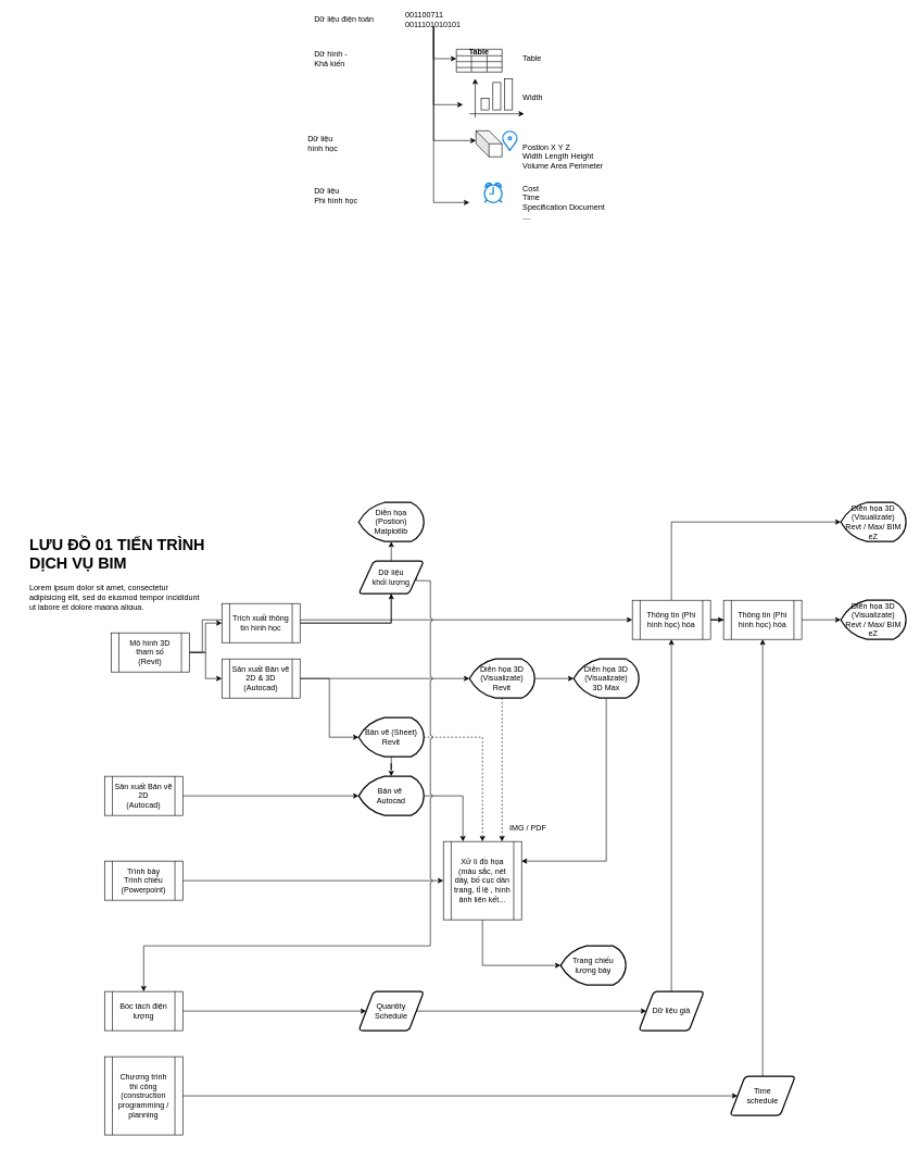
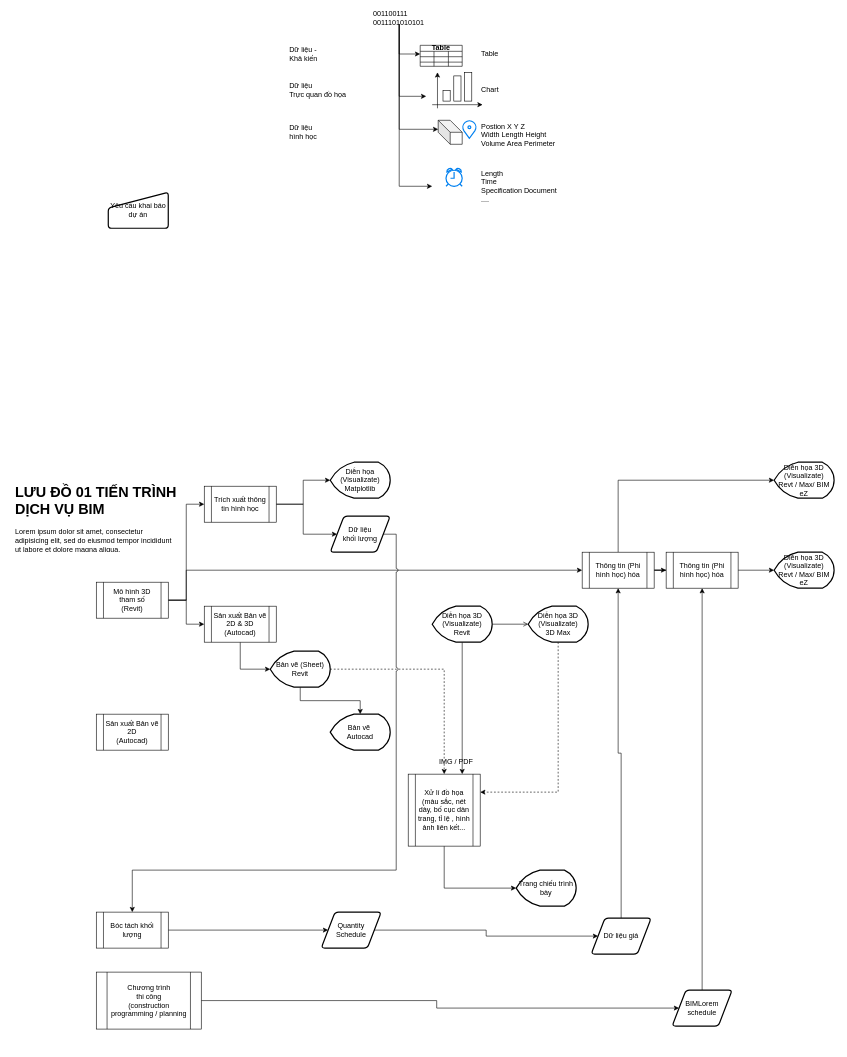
- <mxCell id="52" value="Dữ liệu điện toán" style="text;html=1;strokeColor=none;fillColor=none;align=left;verticalAlign=middle;whiteSpace=wrap;rounded=0;fontColor=#000000;" vertex="1" parent="1"><mxGeometry x="480" y="20" width="140" height="20" as="geometry" /></mxCell>
- <mxCell id="57" value="001100711&lt;br&gt;0011101010101" style="text;html=1;strokeColor=none;fillColor=none;align=left;verticalAlign=middle;whiteSpace=wrap;rounded=0;fontColor=#000000;" vertex="1" parent="1"><mxGeometry x="620" y="20" width="90" height="20" as="geometry" /></mxCell>
+ <mxCell id="57" value="001100111&lt;br&gt;0011101010101" style="text;html=1;strokeColor=none;fillColor=none;align=left;verticalAlign=middle;whiteSpace=wrap;rounded=0;fontColor=#000000;" vertex="1" parent="1"><mxGeometry x="620" y="20" width="90" height="20" as="geometry" /></mxCell>
- <mxCell id="70" value="Dữ hình - &lt;br&gt;Khả kiến" style="text;html=1;strokeColor=none;fillColor=none;align=left;verticalAlign=middle;whiteSpace=wrap;rounded=0;fontColor=#000000;" vertex="1" parent="1"><mxGeometry x="480" y="80" width="90" height="20" as="geometry" /></mxCell>
+ <mxCell id="70" value="Dữ liệu - &lt;br&gt;Khả kiến" style="text;html=1;strokeColor=none;fillColor=none;align=left;verticalAlign=middle;whiteSpace=wrap;rounded=0;fontColor=#000000;" vertex="1" parent="1"><mxGeometry x="480" y="80" width="90" height="20" as="geometry" /></mxCell>
+ <mxCell id="58" value="Dữ liệu&lt;br&gt;Trực quan đồ họa" style="text;html=1;strokeColor=none;fillColor=none;align=left;verticalAlign=middle;whiteSpace=wrap;rounded=0;fontColor=#000000;" vertex="1" parent="1"><mxGeometry x="480" y="130" width="140" height="40" as="geometry" /></mxCell>
- <mxCell id="72" value="Width" style="text;html=1;strokeColor=none;fillColor=none;align=left;verticalAlign=middle;whiteSpace=wrap;rounded=0;fontColor=#000000;" vertex="1" parent="1"><mxGeometry x="800" y="130" width="140" height="40" as="geometry" /></mxCell>
+ <mxCell id="72" value="Chart" style="text;html=1;strokeColor=none;fillColor=none;align=left;verticalAlign=middle;whiteSpace=wrap;rounded=0;fontColor=#000000;" vertex="1" parent="1"><mxGeometry x="800" y="130" width="140" height="40" as="geometry" /></mxCell>
- <mxCell id="59" value="Dữ liệu &lt;br&gt;hình học" style="text;html=1;strokeColor=none;fillColor=none;align=left;verticalAlign=middle;whiteSpace=wrap;rounded=0;fontColor=#000000;" vertex="1" parent="1"><mxGeometry x="470" y="210" width="90" height="20" as="geometry" /></mxCell>
+ <mxCell id="59" value="Dữ liệu &lt;br&gt;hình học" style="text;html=1;strokeColor=none;fillColor=none;align=left;verticalAlign=middle;whiteSpace=wrap;rounded=0;fontColor=#000000;" vertex="1" parent="1"><mxGeometry x="480" y="210" width="90" height="20" as="geometry" /></mxCell>
- <mxCell id="68" value="Postion X Y Z&lt;br&gt;Width Length Height&lt;br&gt;Volume Area Perimeter" style="text;html=1;strokeColor=none;fillColor=none;align=left;verticalAlign=middle;whiteSpace=wrap;rounded=0;fontColor=#000000;" vertex="1" parent="1"><mxGeometry x="800" y="220" width="140" height="40" as="geometry" /></mxCell>
+ <mxCell id="68" value="Postion X Y Z&lt;br&gt;Width Length Height&lt;br&gt;Volume Area Perimeter" style="text;html=1;strokeColor=none;fillColor=none;align=left;verticalAlign=middle;whiteSpace=wrap;rounded=0;fontColor=#000000;" vertex="1" parent="1"><mxGeometry x="800" y="205" width="140" height="40" as="geometry" /></mxCell>
- <mxCell id="67" value="Dữ liệu &lt;br&gt;Phi hình học" style="text;html=1;strokeColor=none;fillColor=none;align=left;verticalAlign=middle;whiteSpace=wrap;rounded=0;fontColor=#000000;" vertex="1" parent="1"><mxGeometry x="480" y="290" width="90" height="20" as="geometry" /></mxCell>
- <mxCell id="71" value="Cost&lt;br&gt;Time&lt;br&gt;Specification Document&lt;br&gt;...." style="text;html=1;strokeColor=none;fillColor=none;align=left;verticalAlign=middle;whiteSpace=wrap;rounded=0;fontColor=#000000;" vertex="1" parent="1"><mxGeometry x="800" y="280" width="140" height="60" as="geometry" /></mxCell>
+ <mxCell id="71" value="Length&lt;br&gt;Time&lt;br&gt;Specification Document&lt;br&gt;...." style="text;html=1;strokeColor=none;fillColor=none;align=left;verticalAlign=middle;whiteSpace=wrap;rounded=0;fontColor=#000000;" vertex="1" parent="1"><mxGeometry x="800" y="280" width="140" height="60" as="geometry" /></mxCell>
+ <mxCell id="50" value="Yêu cầu khai báo dự án" style="html=1;strokeWidth=2;shape=manualInput;whiteSpace=wrap;rounded=1;size=26;arcSize=11;fontColor=#000000;" vertex="1" parent="1"><mxGeometry x="180" y="320" width="100" height="60" as="geometry" /></mxCell>
- <mxCell id="17" value="Diễn họa (Postion)&lt;br&gt;Matplotlib" style="strokeWidth=2;html=1;shape=mxgraph.flowchart.display;whiteSpace=wrap;" vertex="1" parent="1"><mxGeometry x="550" y="770" width="100" height="60" as="geometry" /></mxCell>
+ <mxCell id="17" value="Diễn họa (Visualizate)&lt;br&gt;Matplotlib" style="strokeWidth=2;html=1;shape=mxgraph.flowchart.display;whiteSpace=wrap;" vertex="1" parent="1"><mxGeometry x="550" y="770" width="100" height="60" as="geometry" /></mxCell>
- <mxCell id="49" value="&lt;h1&gt;LƯU ĐỒ 01 TIẾN TRÌNH DỊCH VỤ BIM&lt;/h1&gt;&lt;p&gt;Lorem ipsum dolor sit amet, consectetur adipisicing elit, sed do eiusmod tempor incididunt ut labore et dolore magna aliqua.&lt;/p&gt;" style="text;html=1;strokeColor=none;fillColor=none;spacing=5;spacingTop=-20;whiteSpace=wrap;overflow=hidden;rounded=0;fontColor=#000000;" vertex="1" parent="1"><mxGeometry x="40" y="815" width="280" height="120" as="geometry" /></mxCell>
+ <mxCell id="49" value="&lt;h1&gt;LƯU ĐỒ 01 TIẾN TRÌNH DỊCH VỤ BIM&lt;/h1&gt;&lt;p&gt;Lorem ipsum dolor sit amet, consectetur adipisicing elit, sed do eiusmod tempor incididunt ut labore et dolore magna aliqua.&lt;/p&gt;" style="text;html=1;strokeColor=none;fillColor=none;spacing=5;spacingTop=-20;whiteSpace=wrap;overflow=hidden;rounded=0;fontColor=#000000;" vertex="1" parent="1"><mxGeometry x="20" y="800" width="280" height="120" as="geometry" /></mxCell>
- <mxCell id="34" value="Dữ liệu&lt;br&gt;khối lượng" style="shape=parallelogram;html=1;strokeWidth=2;perimeter=parallelogramPerimeter;whiteSpace=wrap;rounded=1;arcSize=12;size=0.23;" vertex="1" parent="1"><mxGeometry x="550" y="860" width="100" height="50" as="geometry" /></mxCell>
+ <mxCell id="34" value="Dữ liệu&lt;br&gt;khối lượng" style="shape=parallelogram;html=1;strokeWidth=2;perimeter=parallelogramPerimeter;whiteSpace=wrap;rounded=1;arcSize=12;size=0.23;" vertex="1" parent="1"><mxGeometry x="550" y="860" width="100" height="60" as="geometry" /></mxCell>
- <mxCell id="16" value="Trích xuất thông tin hình học" style="shape=process;whiteSpace=wrap;html=1;backgroundOutline=1;" vertex="1" parent="1"><mxGeometry x="340" y="925" width="120" height="60" as="geometry" /></mxCell>
+ <mxCell id="16" value="Trích xuất thông tin hình học" style="shape=process;whiteSpace=wrap;html=1;backgroundOutline=1;" vertex="1" parent="1"><mxGeometry x="340" y="810" width="120" height="60" as="geometry" /></mxCell>
- <mxCell id="5" value="Mô hình 3D &lt;br&gt;tham số&lt;br&gt;(Revit)" style="shape=process;whiteSpace=wrap;html=1;backgroundOutline=1;" vertex="1" parent="1"><mxGeometry x="170" y="970" width="120" height="60" as="geometry" /></mxCell>
+ <mxCell id="5" value="Mô hình 3D &lt;br&gt;tham số&lt;br&gt;(Revit)" style="shape=process;whiteSpace=wrap;html=1;backgroundOutline=1;" vertex="1" parent="1"><mxGeometry x="160" y="970" width="120" height="60" as="geometry" /></mxCell>
- <mxCell id="8" style="edgeStyle=orthogonalEdgeStyle;rounded=0;orthogonalLoop=1;jettySize=auto;html=1;" edge="1" parent="1" source="10" target="20"><mxGeometry relative="1" as="geometry" /></mxCell>
- <mxCell id="18" style="edgeStyle=orthogonalEdgeStyle;rounded=0;orthogonalLoop=1;jettySize=auto;html=1;" edge="1" parent="1" source="20" target="22"><mxGeometry relative="1" as="geometry" /></mxCell>
+ <mxCell id="18" style="edgeStyle=orthogonalEdgeStyle;rounded=0;orthogonalLoop=1;jettySize=auto;html=1;endArrow=open;" edge="1" parent="1" source="20" target="22"><mxGeometry relative="1" as="geometry" /></mxCell>
- <mxCell id="25" value="Bản vẽ (Sheet)&lt;br&gt;Revit" style="strokeWidth=2;html=1;shape=mxgraph.flowchart.display;whiteSpace=wrap;" vertex="1" parent="1"><mxGeometry x="550" y="1100" width="100" height="60" as="geometry" /></mxCell>
+ <mxCell id="25" value="Bản vẽ (Sheet)&lt;br&gt;Revit" style="strokeWidth=2;html=1;shape=mxgraph.flowchart.display;whiteSpace=wrap;" vertex="1" parent="1"><mxGeometry x="450" y="1085" width="100" height="60" as="geometry" /></mxCell>
- <mxCell id="19" style="edgeStyle=orthogonalEdgeStyle;rounded=0;orthogonalLoop=1;jettySize=auto;html=1;entryX=0.75;entryY=0;entryDx=0;entryDy=0;dashed=1;" edge="1" parent="1" source="20" target="31"><mxGeometry relative="1" as="geometry" /></mxCell>
+ <mxCell id="19" style="edgeStyle=orthogonalEdgeStyle;rounded=0;orthogonalLoop=1;jettySize=auto;html=1;entryX=0.75;entryY=0;entryDx=0;entryDy=0;" edge="1" parent="1" source="20" target="31"><mxGeometry relative="1" as="geometry" /></mxCell>
- <mxCell id="6" style="edgeStyle=orthogonalEdgeStyle;rounded=0;orthogonalLoop=1;jettySize=auto;html=1;entryX=0;entryY=0.5;entryDx=0;entryDy=0;entryPerimeter=0;" edge="1" parent="1" source="7" target="27"><mxGeometry relative="1" as="geometry" /></mxCell>
- <mxCell id="21" style="edgeStyle=orthogonalEdgeStyle;rounded=0;orthogonalLoop=1;jettySize=auto;html=1;entryX=1;entryY=0.25;entryDx=0;entryDy=0;exitX=0.5;exitY=1;exitDx=0;exitDy=0;exitPerimeter=0;" edge="1" parent="1" source="22" target="31"><mxGeometry relative="1" as="geometry" /></mxCell>
+ <mxCell id="21" style="edgeStyle=orthogonalEdgeStyle;rounded=0;orthogonalLoop=1;jettySize=auto;html=1;entryX=1;entryY=0.25;entryDx=0;entryDy=0;exitX=0.5;exitY=1;exitDx=0;exitDy=0;exitPerimeter=0;dashed=1;" edge="1" parent="1" source="22" target="31"><mxGeometry relative="1" as="geometry" /></mxCell>
- <mxCell id="32" value="IMG / PDF" style="text;html=1;strokeColor=none;fillColor=none;align=center;verticalAlign=middle;whiteSpace=wrap;rounded=0;" vertex="1" parent="1"><mxGeometry x="770" y="1260" width="80" height="20" as="geometry" /></mxCell>
+ <mxCell id="32" value="IMG / PDF" style="text;html=1;strokeColor=none;fillColor=none;align=center;verticalAlign=middle;whiteSpace=wrap;rounded=0;" vertex="1" parent="1"><mxGeometry x="720" y="1260" width="80" height="20" as="geometry" /></mxCell>
- <mxCell id="26" style="edgeStyle=orthogonalEdgeStyle;rounded=0;orthogonalLoop=1;jettySize=auto;html=1;entryX=0.25;entryY=0;entryDx=0;entryDy=0;" edge="1" parent="1" source="27" target="31"><mxGeometry relative="1" as="geometry" /></mxCell>
- <mxCell id="29" value="Trình bày&lt;br&gt;Trình chiếu&lt;br&gt;(Powerpoint)" style="shape=process;whiteSpace=wrap;html=1;backgroundOutline=1;" vertex="1" parent="1"><mxGeometry x="160" y="1320" width="120" height="60" as="geometry" /></mxCell>
- <mxCell id="28" style="edgeStyle=orthogonalEdgeStyle;rounded=0;orthogonalLoop=1;jettySize=auto;html=1;entryX=0;entryY=0.5;entryDx=0;entryDy=0;" edge="1" parent="1" source="29" target="31"><mxGeometry relative="1" as="geometry" /></mxCell>
- <mxCell id="35" value="Trang chiếu lượng bày" style="strokeWidth=2;html=1;shape=mxgraph.flowchart.display;whiteSpace=wrap;" vertex="1" parent="1"><mxGeometry x="860" y="1450" width="100" height="60" as="geometry" /></mxCell>
+ <mxCell id="35" value="Trang chiếu trình bày" style="strokeWidth=2;html=1;shape=mxgraph.flowchart.display;whiteSpace=wrap;" vertex="1" parent="1"><mxGeometry x="860" y="1450" width="100" height="60" as="geometry" /></mxCell>
- <mxCell id="37" value="Bóc tách điện lượng" style="shape=process;whiteSpace=wrap;html=1;backgroundOutline=1;" vertex="1" parent="1"><mxGeometry x="160" y="1520" width="120" height="60" as="geometry" /></mxCell>
+ <mxCell id="37" value="Bóc tách khối lượng" style="shape=process;whiteSpace=wrap;html=1;backgroundOutline=1;" vertex="1" parent="1"><mxGeometry x="160" y="1520" width="120" height="60" as="geometry" /></mxCell>
- <mxCell id="39" value="Quantity&lt;br&gt;Schedule" style="shape=parallelogram;html=1;strokeWidth=2;perimeter=parallelogramPerimeter;whiteSpace=wrap;rounded=1;arcSize=12;size=0.23;" vertex="1" parent="1"><mxGeometry x="550" y="1520" width="100" height="60" as="geometry" /></mxCell>
+ <mxCell id="39" value="Quantity&lt;br&gt;Schedule" style="shape=parallelogram;html=1;strokeWidth=2;perimeter=parallelogramPerimeter;whiteSpace=wrap;rounded=1;arcSize=12;size=0.23;" vertex="1" parent="1"><mxGeometry x="535" y="1520" width="100" height="60" as="geometry" /></mxCell>
- <mxCell id="41" value="Dữ liệu giá" style="shape=parallelogram;html=1;strokeWidth=2;perimeter=parallelogramPerimeter;whiteSpace=wrap;rounded=1;arcSize=12;size=0.23;" vertex="1" parent="1"><mxGeometry x="980" y="1520" width="100" height="60" as="geometry" /></mxCell>
+ <mxCell id="41" value="Dữ liệu giá" style="shape=parallelogram;html=1;strokeWidth=2;perimeter=parallelogramPerimeter;whiteSpace=wrap;rounded=1;arcSize=12;size=0.23;" vertex="1" parent="1"><mxGeometry x="985" y="1530" width="100" height="60" as="geometry" /></mxCell>
- <mxCell id="43" value="Chương trình &lt;br&gt;thi công&lt;br&gt;(construction programming / planning" style="shape=process;whiteSpace=wrap;html=1;backgroundOutline=1;" vertex="1" parent="1"><mxGeometry x="160" y="1620" width="120" height="120" as="geometry" /></mxCell>
+ <mxCell id="43" value="Chương trình &lt;br&gt;thi công&lt;br&gt;(construction programming / planning" style="shape=process;whiteSpace=wrap;html=1;backgroundOutline=1;" vertex="1" parent="1"><mxGeometry x="160" y="1620" width="175" height="95" as="geometry" /></mxCell>
- <mxCell id="45" value="Time&lt;br&gt;schedule" style="shape=parallelogram;html=1;strokeWidth=2;perimeter=parallelogramPerimeter;whiteSpace=wrap;rounded=1;arcSize=12;size=0.23;" vertex="1" parent="1"><mxGeometry x="1120" y="1650" width="100" height="60" as="geometry" /></mxCell>
+ <mxCell id="45" value="BIMLorem&lt;br&gt;schedule" style="shape=parallelogram;html=1;strokeWidth=2;perimeter=parallelogramPerimeter;whiteSpace=wrap;rounded=1;arcSize=12;size=0.23;" vertex="1" parent="1"><mxGeometry x="1120" y="1650" width="100" height="60" as="geometry" /></mxCell>
